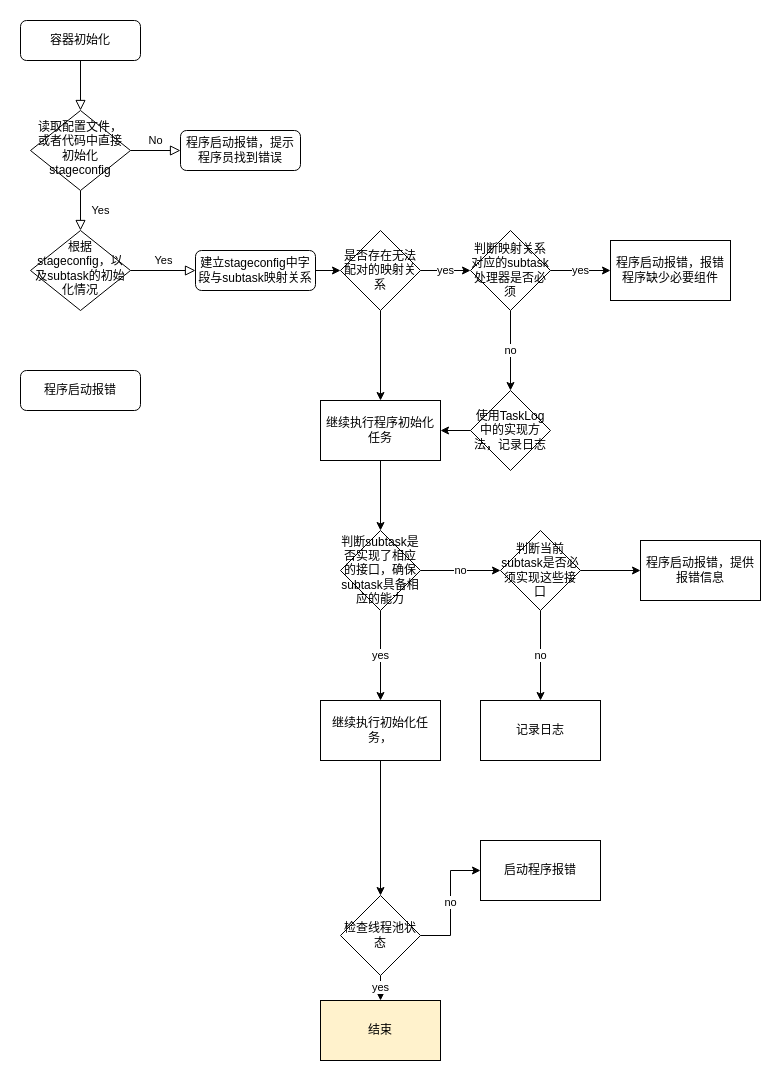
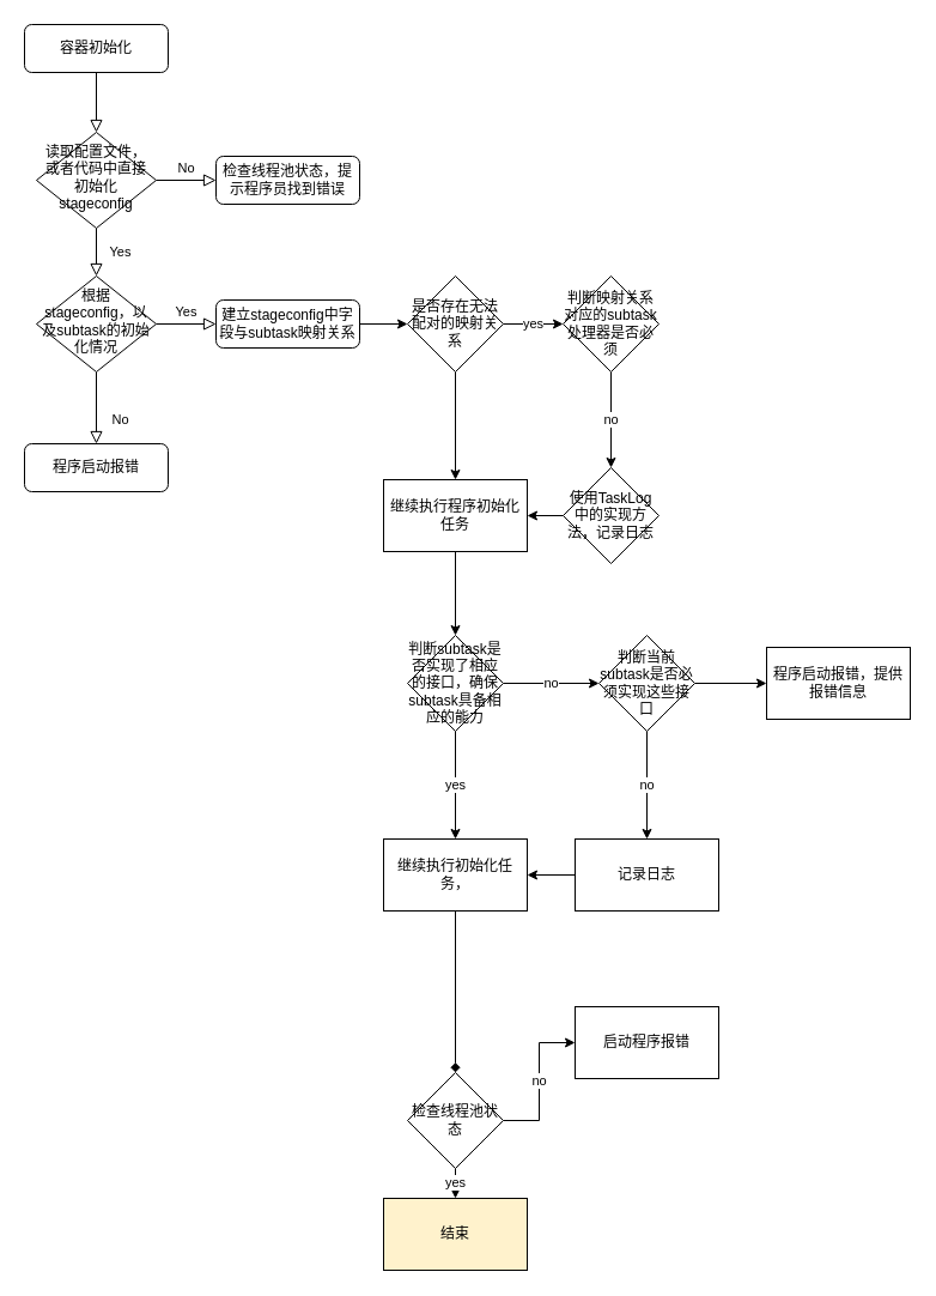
- <mxCell id="7" value="程序启动报错，提示程序员找到错误" style="rounded=1;whiteSpace=wrap;html=1;fontSize=12;glass=0;strokeWidth=1;shadow=0;" parent="1" vertex="1"><mxGeometry x="180" y="130" width="120" height="40" as="geometry" /></mxCell>
+ <mxCell id="7" value="检查线程池状态，提示程序员找到错误" style="rounded=1;whiteSpace=wrap;html=1;fontSize=12;glass=0;strokeWidth=1;shadow=0;" parent="1" vertex="1"><mxGeometry x="180" y="130" width="120" height="40" as="geometry" /></mxCell>
- <mxCell id="12" value="建立stageconfig中字段与subtask映射关系" style="rounded=1;whiteSpace=wrap;html=1;fontSize=12;glass=0;strokeWidth=1;shadow=0;" parent="1" vertex="1"><mxGeometry x="195" y="250" width="120" height="40" as="geometry" /></mxCell>
+ <mxCell id="12" value="建立stageconfig中字段与subtask映射关系" style="rounded=1;whiteSpace=wrap;html=1;fontSize=12;glass=0;strokeWidth=1;shadow=0;" parent="1" vertex="1"><mxGeometry x="180" y="250" width="120" height="40" as="geometry" /></mxCell>
- <mxCell id="18" value="yes" style="edgeStyle=orthogonalEdgeStyle;rounded=0;orthogonalLoop=1;jettySize=auto;html=1;" edge="1" parent="1" source="19" target="21"><mxGeometry relative="1" as="geometry" /></mxCell>
- <mxCell id="21" value="程序启动报错，报错程序缺少必要组件" style="whiteSpace=wrap;html=1;" vertex="1" parent="1"><mxGeometry x="610" y="240" width="120" height="60" as="geometry" /></mxCell>
+ <mxCell id="8" value="No" style="rounded=0;html=1;jettySize=auto;orthogonalLoop=1;fontSize=11;endArrow=block;endFill=0;endSize=8;strokeWidth=1;shadow=0;labelBackgroundColor=none;edgeStyle=orthogonalEdgeStyle;" parent="1" source="10" target="11" edge="1"><mxGeometry x="0.333" y="20" relative="1" as="geometry"><mxPoint as="offset" /></mxGeometry></mxCell>
+ <mxCell id="35" value="" style="endArrow=classic;html=1;rounded=0;exitX=0;exitY=0.5;exitDx=0;exitDy=0;entryX=1;entryY=0.5;entryDx=0;entryDy=0;" edge="1" parent="1" source="31" target="34"><mxGeometry width="50" height="50" relative="1" as="geometry"><mxPoint x="380" y="640" as="sourcePoint" /><mxPoint x="430" y="590" as="targetPoint" /></mxGeometry></mxCell>
- <mxCell id="33" value="" style="edgeStyle=orthogonalEdgeStyle;rounded=0;orthogonalLoop=1;jettySize=auto;html=1;" edge="1" parent="1" source="34" target="38"><mxGeometry relative="1" as="geometry" /></mxCell>
+ <mxCell id="33" value="" style="edgeStyle=orthogonalEdgeStyle;rounded=0;orthogonalLoop=1;jettySize=auto;html=1;endArrow=diamond;" edge="1" parent="1" source="34" target="38"><mxGeometry relative="1" as="geometry" /></mxCell>
